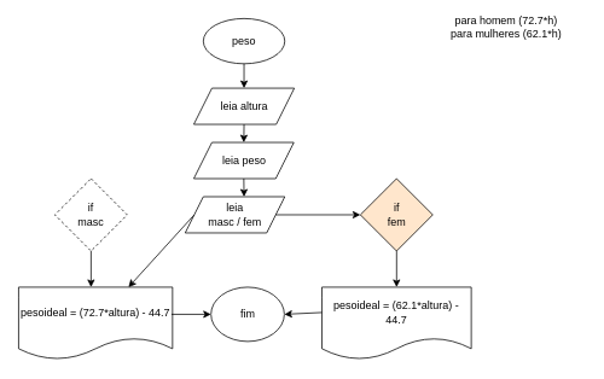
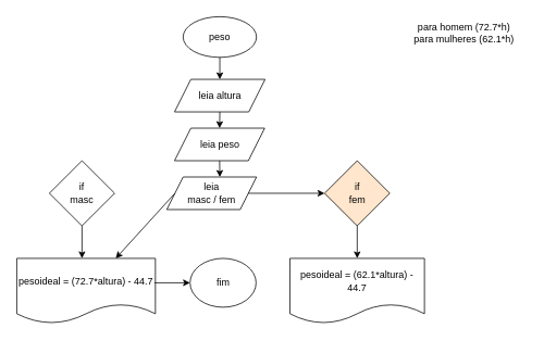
- <mxCell id="2" value="para homem (72.7*h)&amp;nbsp;&lt;div&gt;para mulheres (62.1*h)&amp;nbsp;&lt;/div&gt;" style="text;html=1;align=center;verticalAlign=middle;resizable=0;points=[];autosize=1;strokeColor=none;fillColor=none;" vertex="1" parent="1"><mxGeometry x="485" y="10" width="150" height="40" as="geometry" /></mxCell>
+ <mxCell id="2" value="para homem (72.7*h)&amp;nbsp;&lt;div&gt;para mulheres (62.1*h)&amp;nbsp;&lt;/div&gt;" style="text;html=1;align=center;verticalAlign=middle;resizable=0;points=[];autosize=1;strokeColor=none;fillColor=none;" vertex="1" parent="1"><mxGeometry x="495" y="20" width="150" height="40" as="geometry" /></mxCell>
- <mxCell id="8" value="if&lt;div&gt;masc&lt;/div&gt;" style="rhombus;whiteSpace=wrap;html=1;dashed=1;" vertex="1" parent="1"><mxGeometry x="60" y="197" width="80" height="80" as="geometry" /></mxCell>
+ <mxCell id="8" value="if&lt;div&gt;masc&lt;/div&gt;" style="rhombus;whiteSpace=wrap;html=1;" vertex="1" parent="1"><mxGeometry x="60" y="197" width="80" height="80" as="geometry" /></mxCell>
- <mxCell id="19" value="" style="endArrow=classic;html=1;rounded=0;exitX=0;exitY=0.35;exitDx=0;exitDy=0;exitPerimeter=0;entryX=1;entryY=0.5;entryDx=0;entryDy=0;" edge="1" parent="1" source="16" target="18"><mxGeometry width="50" height="50" relative="1" as="geometry"><mxPoint x="330" y="287" as="sourcePoint" /><mxPoint x="380" y="237" as="targetPoint" /></mxGeometry></mxCell>
